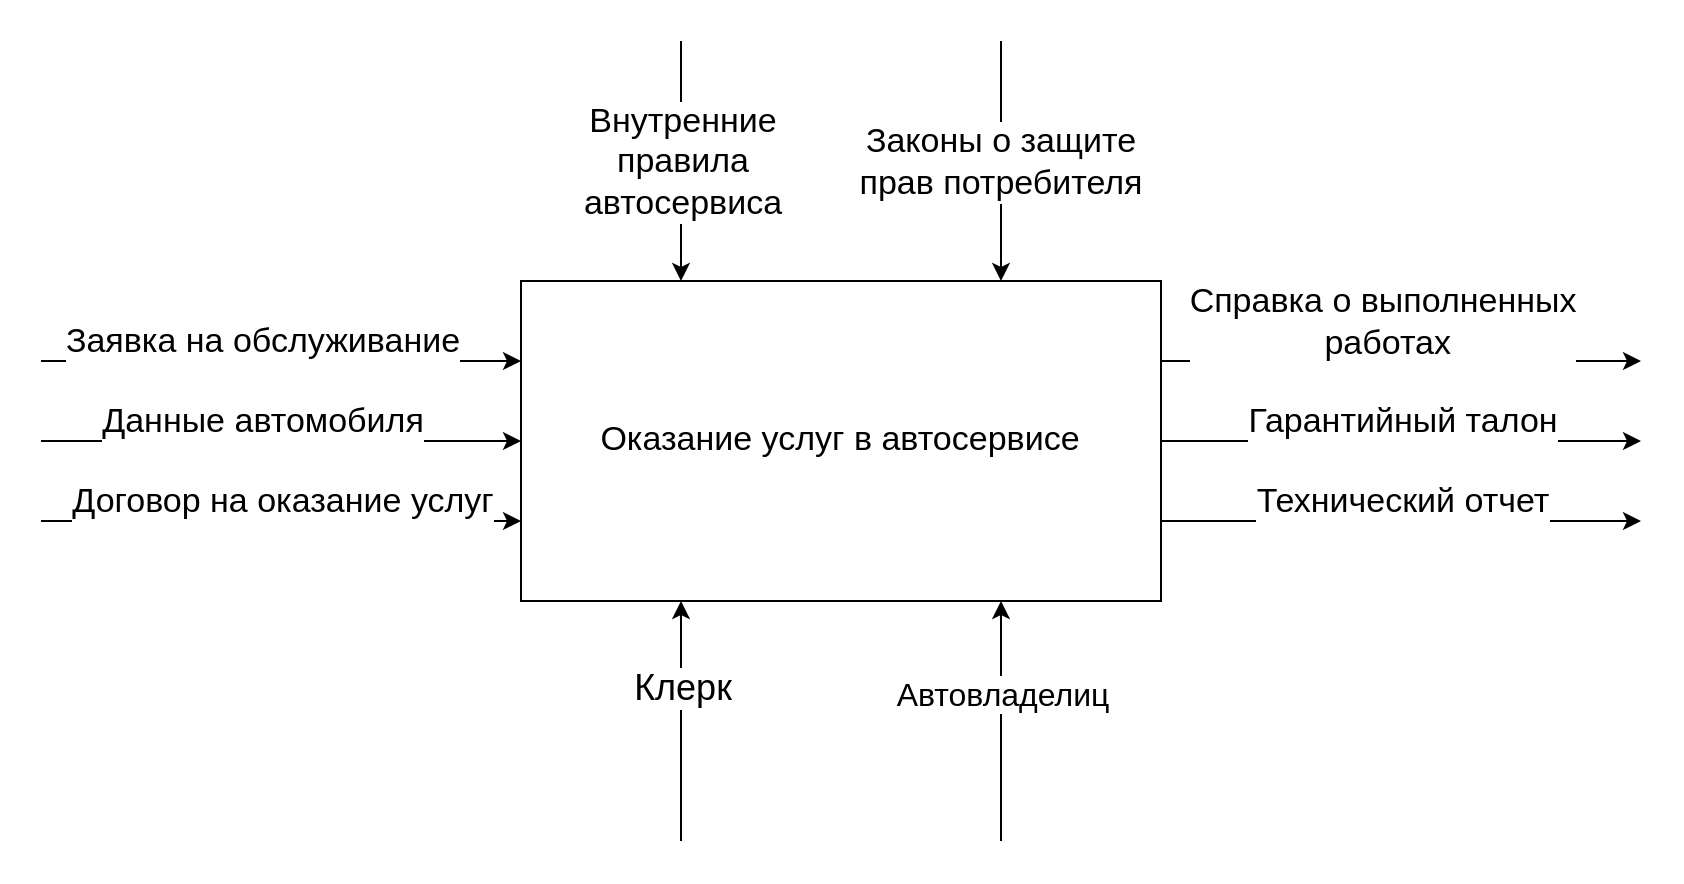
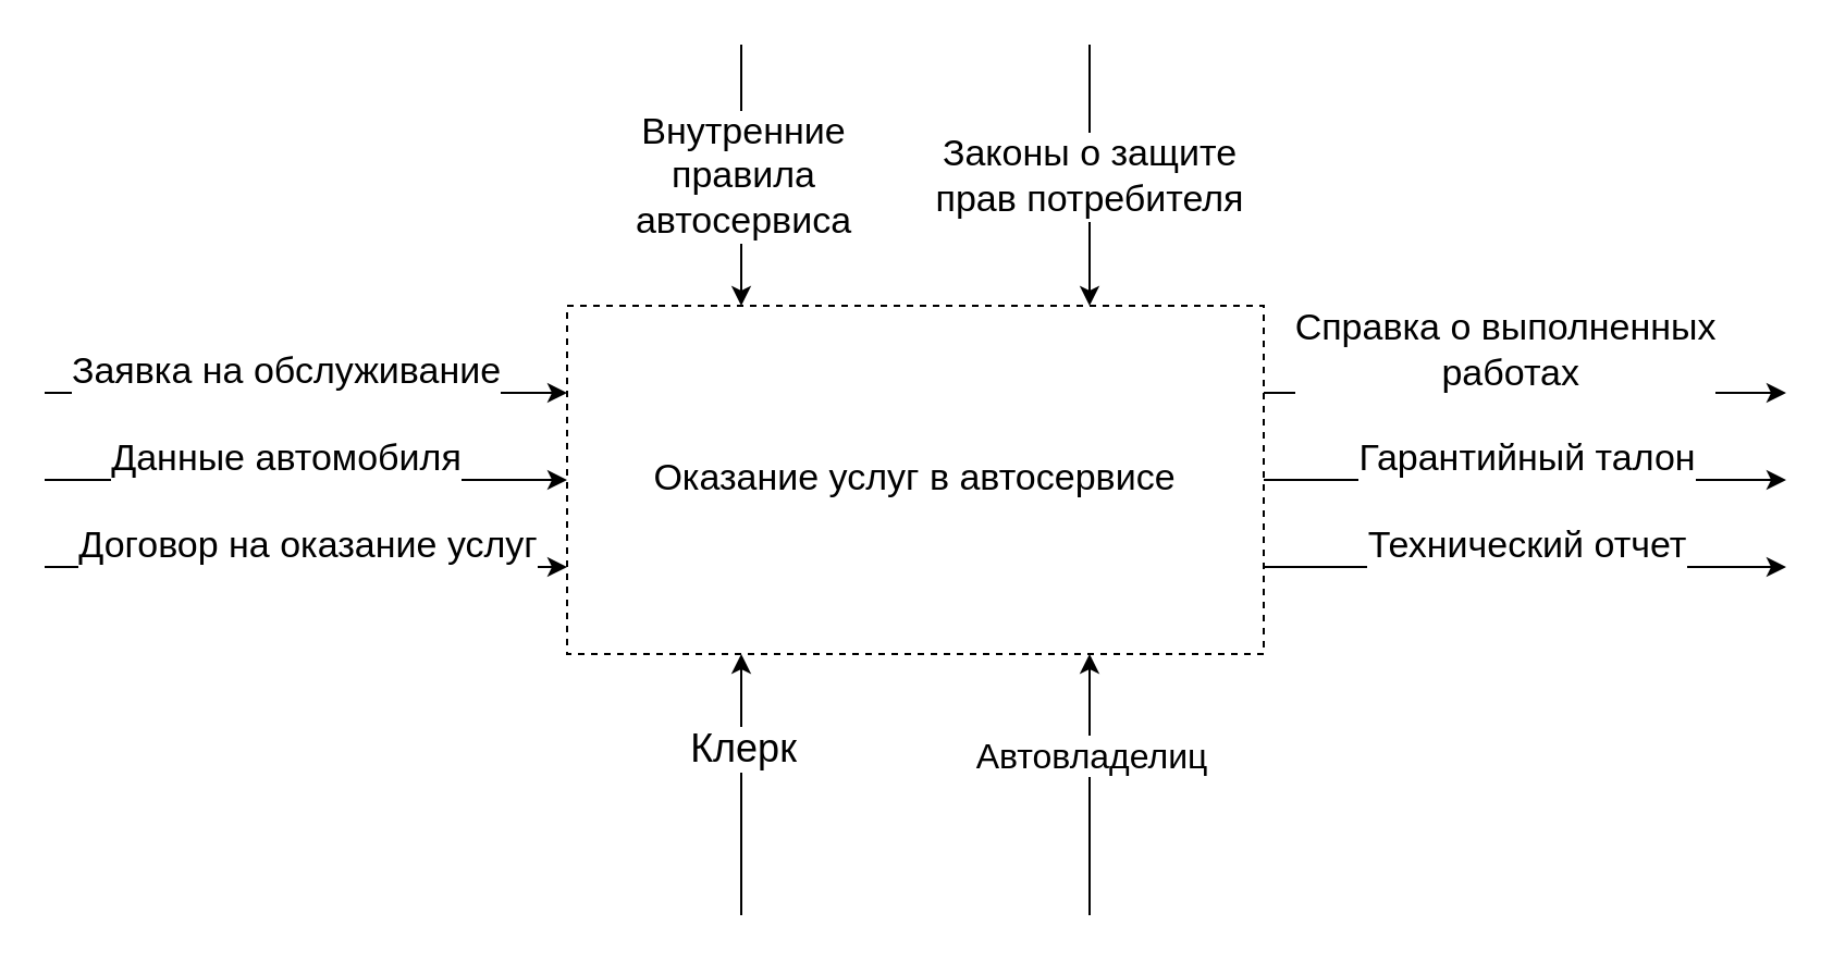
- <mxCell id="2" value="&lt;font style=&quot;font-size: 17px;&quot;&gt;Оказание услуг в автосервисе&lt;/font&gt;" style="rounded=0;whiteSpace=wrap;html=1;" vertex="1" parent="1"><mxGeometry x="260" y="140" width="320" height="160" as="geometry" /></mxCell>
+ <mxCell id="2" value="&lt;font style=&quot;font-size: 17px;&quot;&gt;Оказание услуг в автосервисе&lt;/font&gt;" style="rounded=0;whiteSpace=wrap;html=1;dashed=1;" vertex="1" parent="1"><mxGeometry x="260" y="140" width="320" height="160" as="geometry" /></mxCell>
